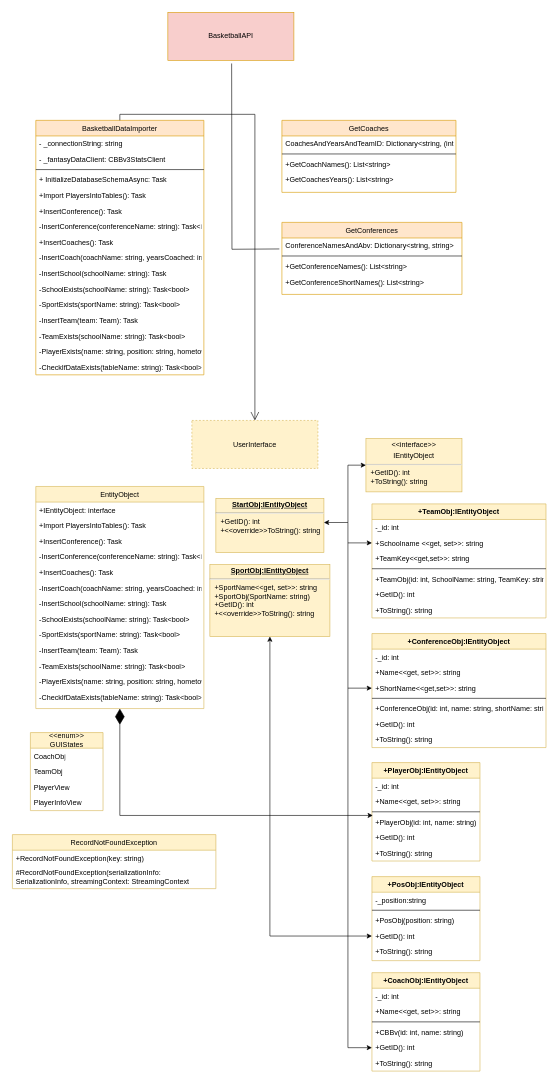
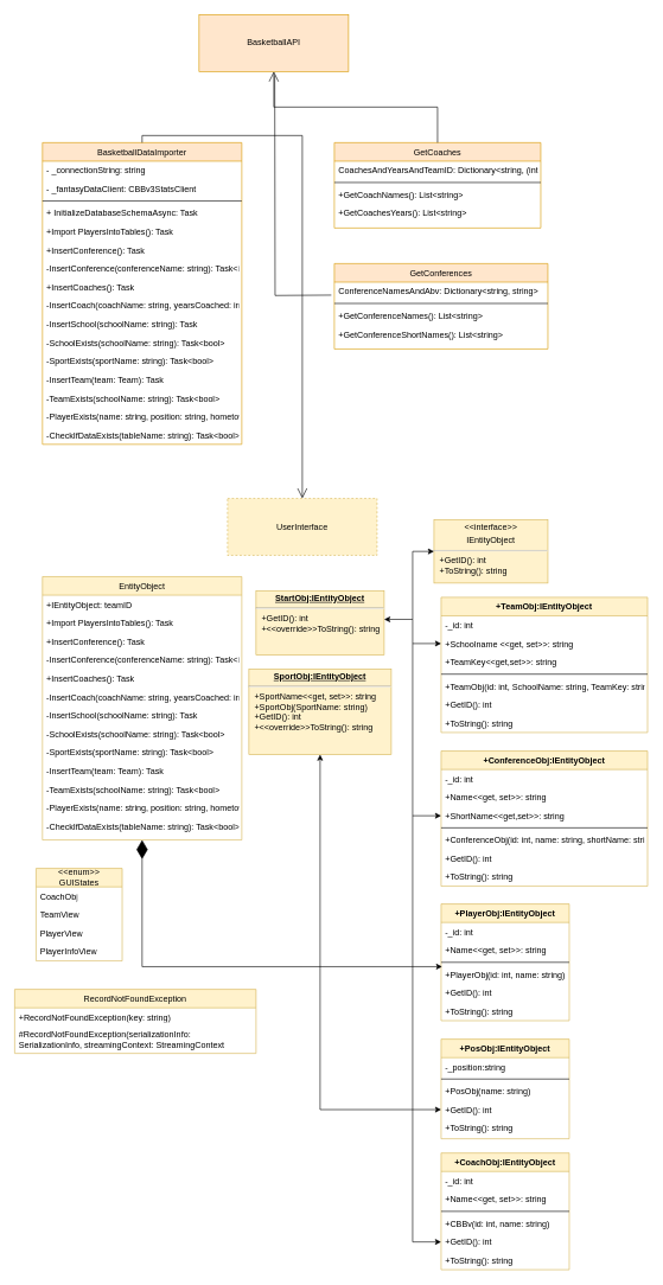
- <mxCell id="29" value="BasketballAPI" style="rounded=0;whiteSpace=wrap;html=1;fillColor=#f8cecc;strokeColor=#d79b00;" vertex="1" parent="1"><mxGeometry x="279" y="20" width="210" height="80" as="geometry" /></mxCell>
+ <mxCell id="29" value="BasketballAPI" style="rounded=0;whiteSpace=wrap;html=1;fillColor=#ffe6cc;strokeColor=#d79b00;" vertex="1" parent="1"><mxGeometry x="279" y="20" width="210" height="80" as="geometry" /></mxCell>
+ <mxCell id="31" value="" style="endArrow=open;endFill=1;endSize=12;html=1;rounded=0;exitX=0.5;exitY=0;exitDx=0;exitDy=0;edgeStyle=orthogonalEdgeStyle;entryX=0.5;entryY=1;entryDx=0;entryDy=0;" edge="1" parent="1" source="19" target="29"><mxGeometry width="160" relative="1" as="geometry"><mxPoint x="589" y="110" as="sourcePoint" /><mxPoint x="749" y="110" as="targetPoint" /></mxGeometry></mxCell>
- <mxCell id="34" value="+IEntityObject: interface" style="text;align=left;verticalAlign=top;spacingLeft=4;spacingRight=4;overflow=hidden;rotatable=0;points=[[0,0.5],[1,0.5]];portConstraint=eastwest;fontStyle=0" vertex="1" parent="33"><mxGeometry y="26" width="280" height="26" as="geometry" /></mxCell>
+ <mxCell id="34" value="+IEntityObject: teamID" style="text;align=left;verticalAlign=top;spacingLeft=4;spacingRight=4;overflow=hidden;rotatable=0;points=[[0,0.5],[1,0.5]];portConstraint=eastwest;fontStyle=0" vertex="1" parent="33"><mxGeometry y="26" width="280" height="26" as="geometry" /></mxCell>
- <mxCell id="95" value="TeamObj" style="text;strokeColor=none;fillColor=none;align=left;verticalAlign=top;spacingLeft=4;spacingRight=4;overflow=hidden;rotatable=0;points=[[0,0.5],[1,0.5]];portConstraint=eastwest;whiteSpace=wrap;html=1;" vertex="1" parent="93"><mxGeometry y="52" width="121" height="26" as="geometry" /></mxCell>
+ <mxCell id="95" value="TeamView" style="text;strokeColor=none;fillColor=none;align=left;verticalAlign=top;spacingLeft=4;spacingRight=4;overflow=hidden;rotatable=0;points=[[0,0.5],[1,0.5]];portConstraint=eastwest;whiteSpace=wrap;html=1;" vertex="1" parent="93"><mxGeometry y="52" width="121" height="26" as="geometry" /></mxCell>
- <mxCell id="84" value="+PosObj(position: string)" style="text;align=left;verticalAlign=top;spacingLeft=4;spacingRight=4;overflow=hidden;rotatable=0;points=[[0,0.5],[1,0.5]];portConstraint=eastwest;rounded=0;shadow=0;html=0;" vertex="1" parent="81"><mxGeometry y="60" width="180" height="26" as="geometry" /></mxCell>
+ <mxCell id="84" value="+PosObj(name: string)" style="text;align=left;verticalAlign=top;spacingLeft=4;spacingRight=4;overflow=hidden;rotatable=0;points=[[0,0.5],[1,0.5]];portConstraint=eastwest;rounded=0;shadow=0;html=0;" vertex="1" parent="81"><mxGeometry y="60" width="180" height="26" as="geometry" /></mxCell>
